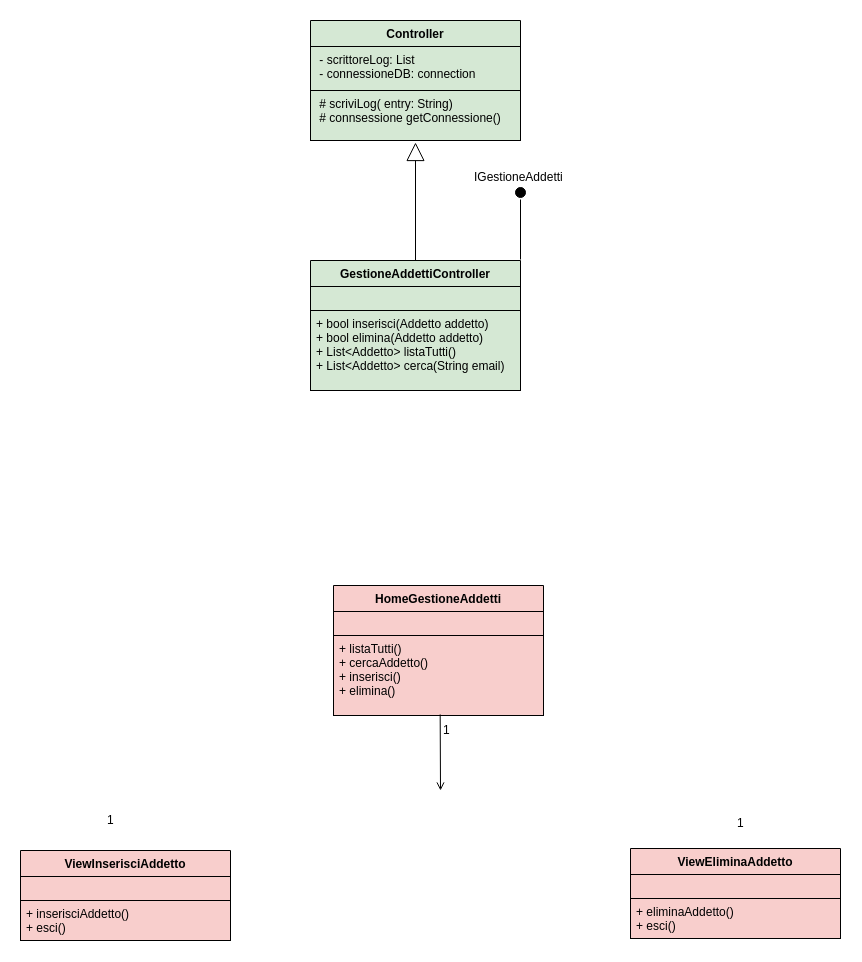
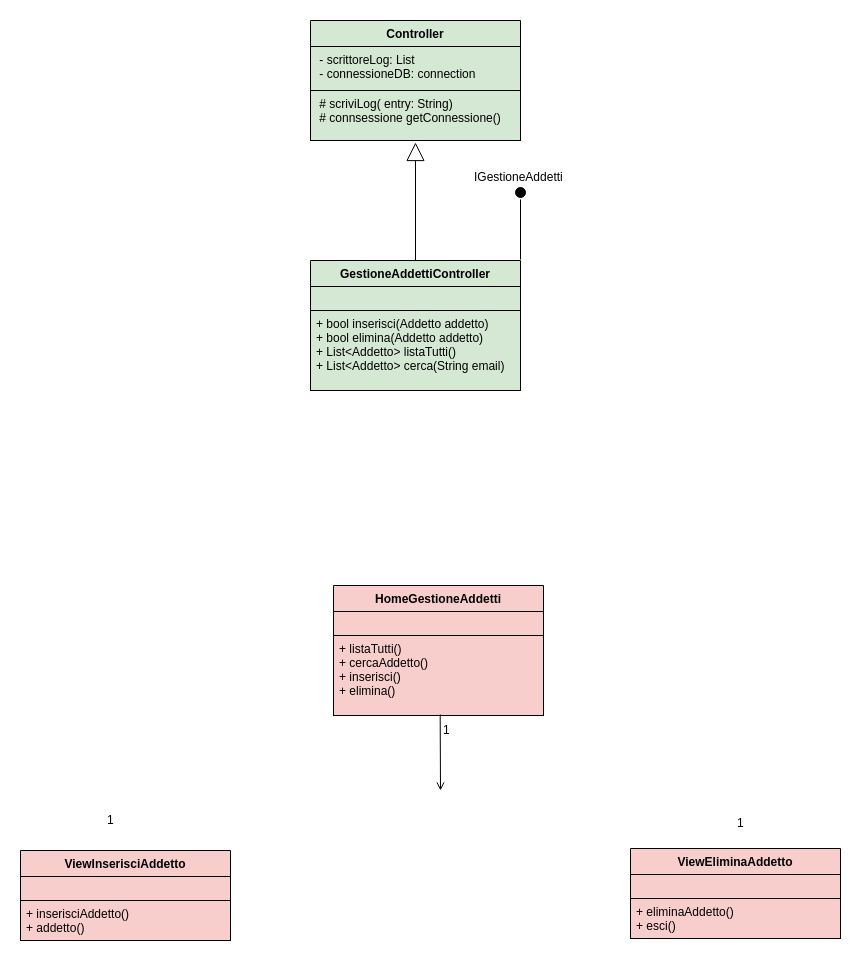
- <mxCell id="20" value="+ inserisciAddetto()&#10;+ esci()&#10;" style="text;strokeColor=#000000;fillColor=#f8cecc;align=left;verticalAlign=top;spacingLeft=4;spacingRight=4;overflow=hidden;rotatable=0;points=[[0,0.5],[1,0.5]];portConstraint=eastwest;" parent="18" vertex="1"><mxGeometry y="50" width="210" height="40" as="geometry" /></mxCell>
+ <mxCell id="20" value="+ inserisciAddetto()&#10;+ addetto()&#10;" style="text;strokeColor=#000000;fillColor=#f8cecc;align=left;verticalAlign=top;spacingLeft=4;spacingRight=4;overflow=hidden;rotatable=0;points=[[0,0.5],[1,0.5]];portConstraint=eastwest;" parent="18" vertex="1"><mxGeometry y="50" width="210" height="40" as="geometry" /></mxCell>
